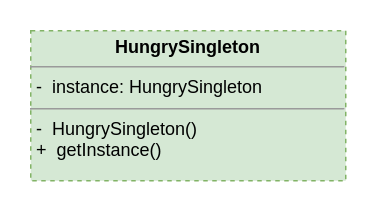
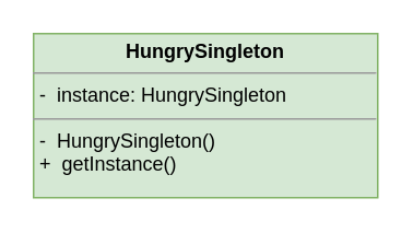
- <mxCell id="2" value="&lt;p style=&quot;text-align: center ; margin: 4px 0px 0px&quot;&gt;&lt;b&gt;HungrySingleton&lt;/b&gt;&lt;br&gt;&lt;/p&gt;&lt;hr size=&quot;1&quot;&gt;&lt;p style=&quot;margin: 0px ; margin-left: 4px&quot;&gt;-&amp;nbsp; instance: HungrySingleton&lt;/p&gt;&lt;hr size=&quot;1&quot;&gt;&lt;p style=&quot;margin: 0px ; margin-left: 4px&quot;&gt;-&amp;nbsp; HungrySingleton()&lt;/p&gt;&lt;p style=&quot;margin: 0px ; margin-left: 4px&quot;&gt;&lt;span&gt;+&amp;nbsp; getInstance()&lt;/span&gt;&lt;/p&gt;" style="verticalAlign=top;align=left;overflow=fill;fontSize=12;fontFamily=Helvetica;html=1;fillColor=#d5e8d4;strokeColor=#82b366;dashed=1;" vertex="1" parent="1"><mxGeometry x="20" y="20" width="210" height="100" as="geometry" /></mxCell>
+ <mxCell id="2" value="&lt;p style=&quot;text-align: center ; margin: 4px 0px 0px&quot;&gt;&lt;b&gt;HungrySingleton&lt;/b&gt;&lt;br&gt;&lt;/p&gt;&lt;hr size=&quot;1&quot;&gt;&lt;p style=&quot;margin: 0px ; margin-left: 4px&quot;&gt;-&amp;nbsp; instance: HungrySingleton&lt;/p&gt;&lt;hr size=&quot;1&quot;&gt;&lt;p style=&quot;margin: 0px ; margin-left: 4px&quot;&gt;-&amp;nbsp; HungrySingleton()&lt;/p&gt;&lt;p style=&quot;margin: 0px ; margin-left: 4px&quot;&gt;&lt;span&gt;+&amp;nbsp; getInstance()&lt;/span&gt;&lt;/p&gt;" style="verticalAlign=top;align=left;overflow=fill;fontSize=12;fontFamily=Helvetica;html=1;fillColor=#d5e8d4;strokeColor=#82b366;" vertex="1" parent="1"><mxGeometry x="20" y="20" width="210" height="100" as="geometry" /></mxCell>
